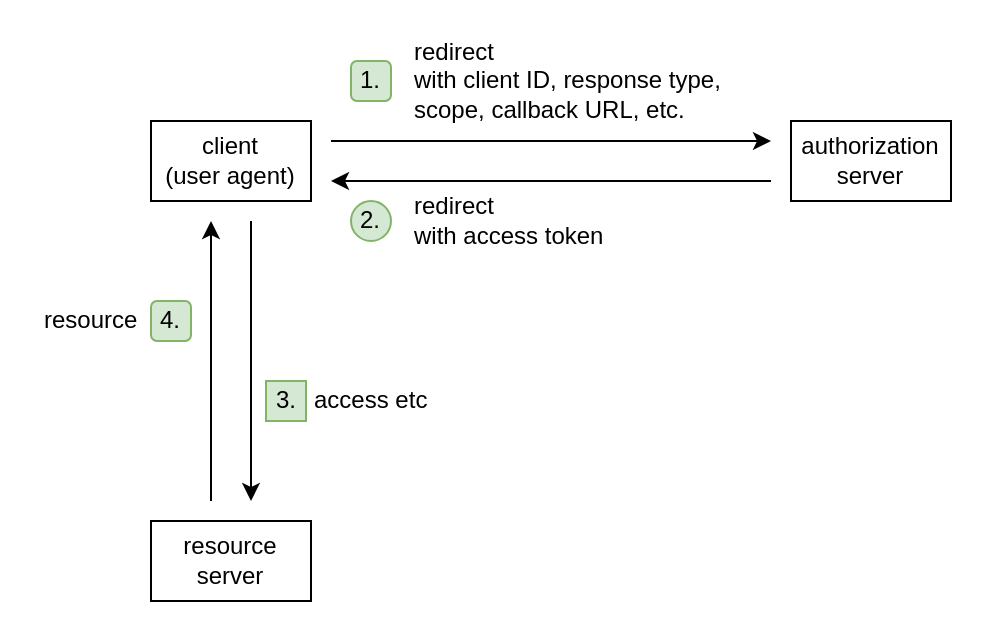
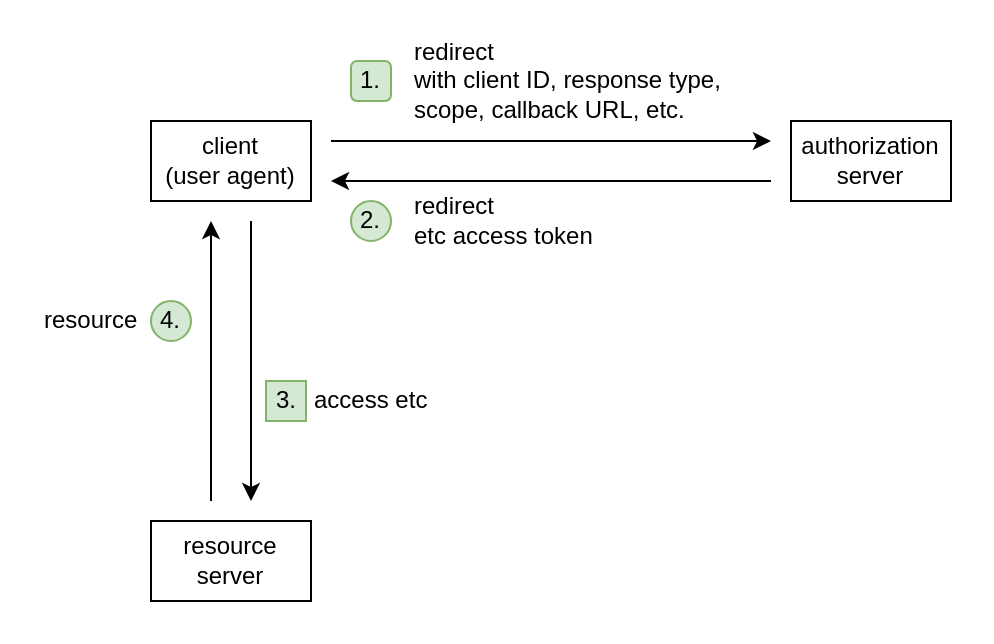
- <mxCell id="11" value="redirect&lt;br&gt;with&amp;nbsp;access token" style="text;html=1;strokeColor=none;fillColor=none;align=left;verticalAlign=middle;whiteSpace=wrap;rounded=0;" parent="1" vertex="1"><mxGeometry x="205" y="95" width="140" height="30" as="geometry" /></mxCell>
+ <mxCell id="11" value="redirect&lt;br&gt;etc&amp;nbsp;access token" style="text;html=1;strokeColor=none;fillColor=none;align=left;verticalAlign=middle;whiteSpace=wrap;rounded=0;" parent="1" vertex="1"><mxGeometry x="205" y="95" width="140" height="30" as="geometry" /></mxCell>
- <mxCell id="7" value="4." style="whiteSpace=wrap;html=1;aspect=fixed;fillColor=#d5e8d4;strokeColor=#82b366;rounded=1;" parent="1" vertex="1"><mxGeometry x="75" y="150" width="20" height="20" as="geometry" /></mxCell>
+ <mxCell id="7" value="4." style="ellipse;whiteSpace=wrap;html=1;aspect=fixed;fillColor=#d5e8d4;strokeColor=#82b366;" parent="1" vertex="1"><mxGeometry x="75" y="150" width="20" height="20" as="geometry" /></mxCell>
